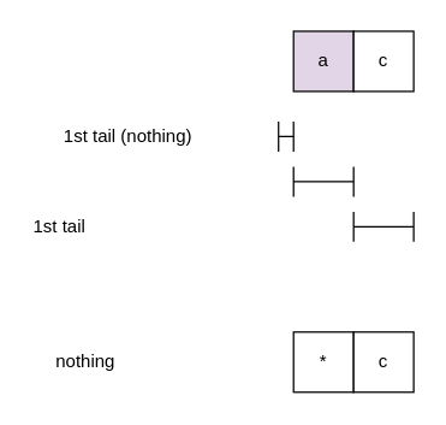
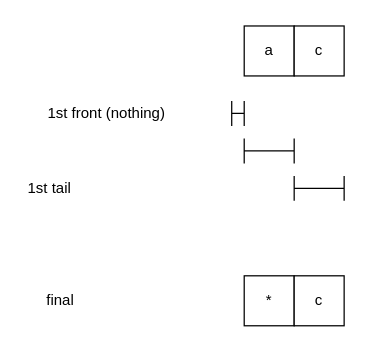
- <mxCell id="2" value="a" style="rounded=0;whiteSpace=wrap;html=1;fillColor=#e1d5e7;" vertex="1" parent="1"><mxGeometry x="195" y="20" width="40" height="40" as="geometry" /></mxCell>
+ <mxCell id="2" value="a" style="rounded=0;whiteSpace=wrap;html=1;" vertex="1" parent="1"><mxGeometry x="195" y="20" width="40" height="40" as="geometry" /></mxCell>
- <mxCell id="7" value="1st tail (nothing)" style="text;html=1;strokeColor=none;fillColor=none;align=center;verticalAlign=middle;whiteSpace=wrap;rounded=0;" vertex="1" parent="1"><mxGeometry x="35" y="80" width="100" height="20" as="geometry" /></mxCell>
+ <mxCell id="7" value="1st front (nothing)" style="text;html=1;strokeColor=none;fillColor=none;align=center;verticalAlign=middle;whiteSpace=wrap;rounded=0;" vertex="1" parent="1"><mxGeometry x="35" y="80" width="100" height="20" as="geometry" /></mxCell>
- <mxCell id="11" value="nothing" style="text;html=1;strokeColor=none;fillColor=none;align=left;verticalAlign=middle;whiteSpace=wrap;rounded=0;" vertex="1" parent="1"><mxGeometry x="35" y="230" width="100" height="20" as="geometry" /></mxCell>
+ <mxCell id="11" value="final" style="text;html=1;strokeColor=none;fillColor=none;align=left;verticalAlign=middle;whiteSpace=wrap;rounded=0;" vertex="1" parent="1"><mxGeometry x="35" y="230" width="100" height="20" as="geometry" /></mxCell>
